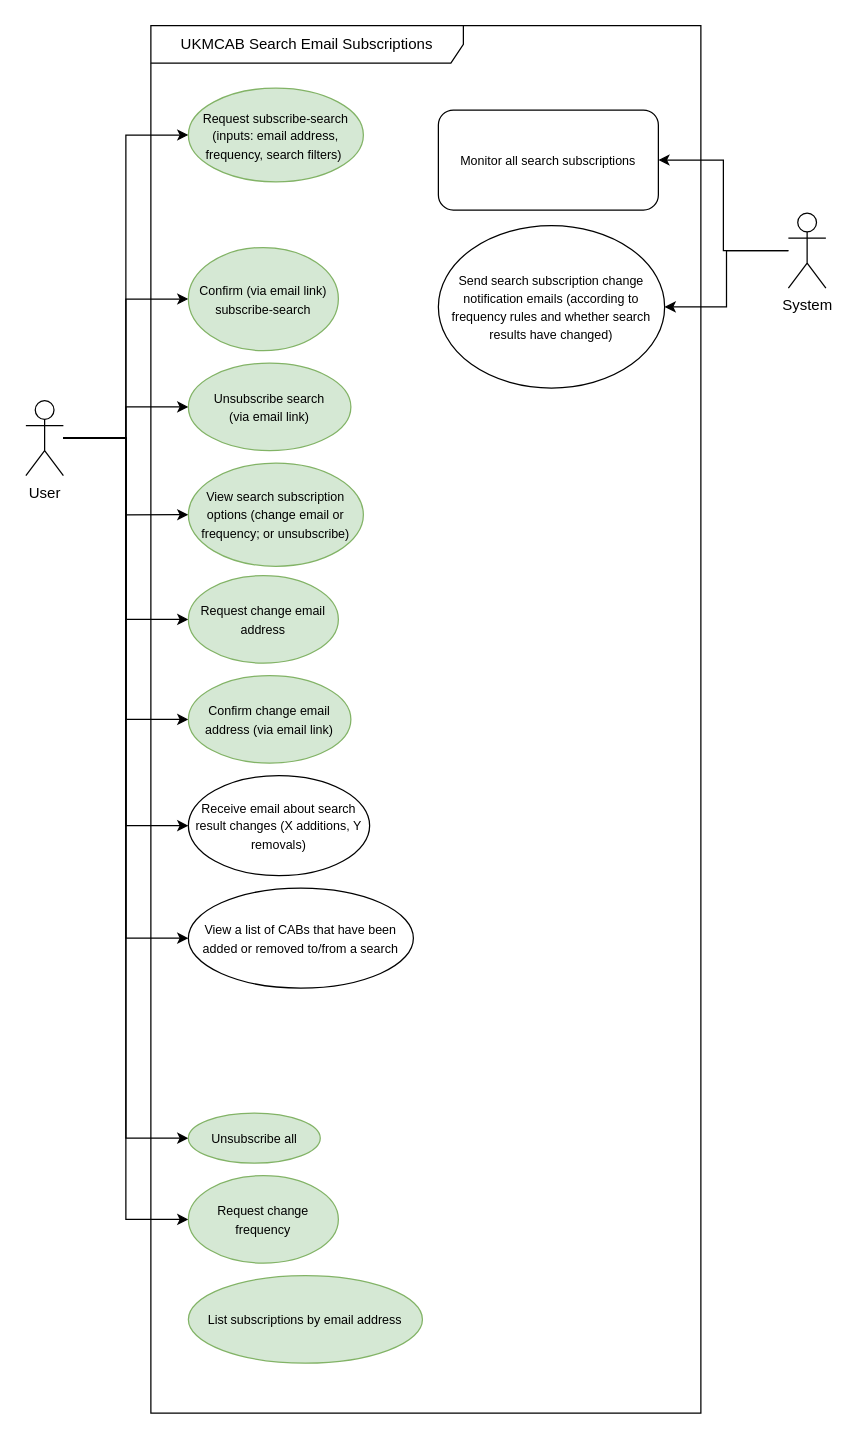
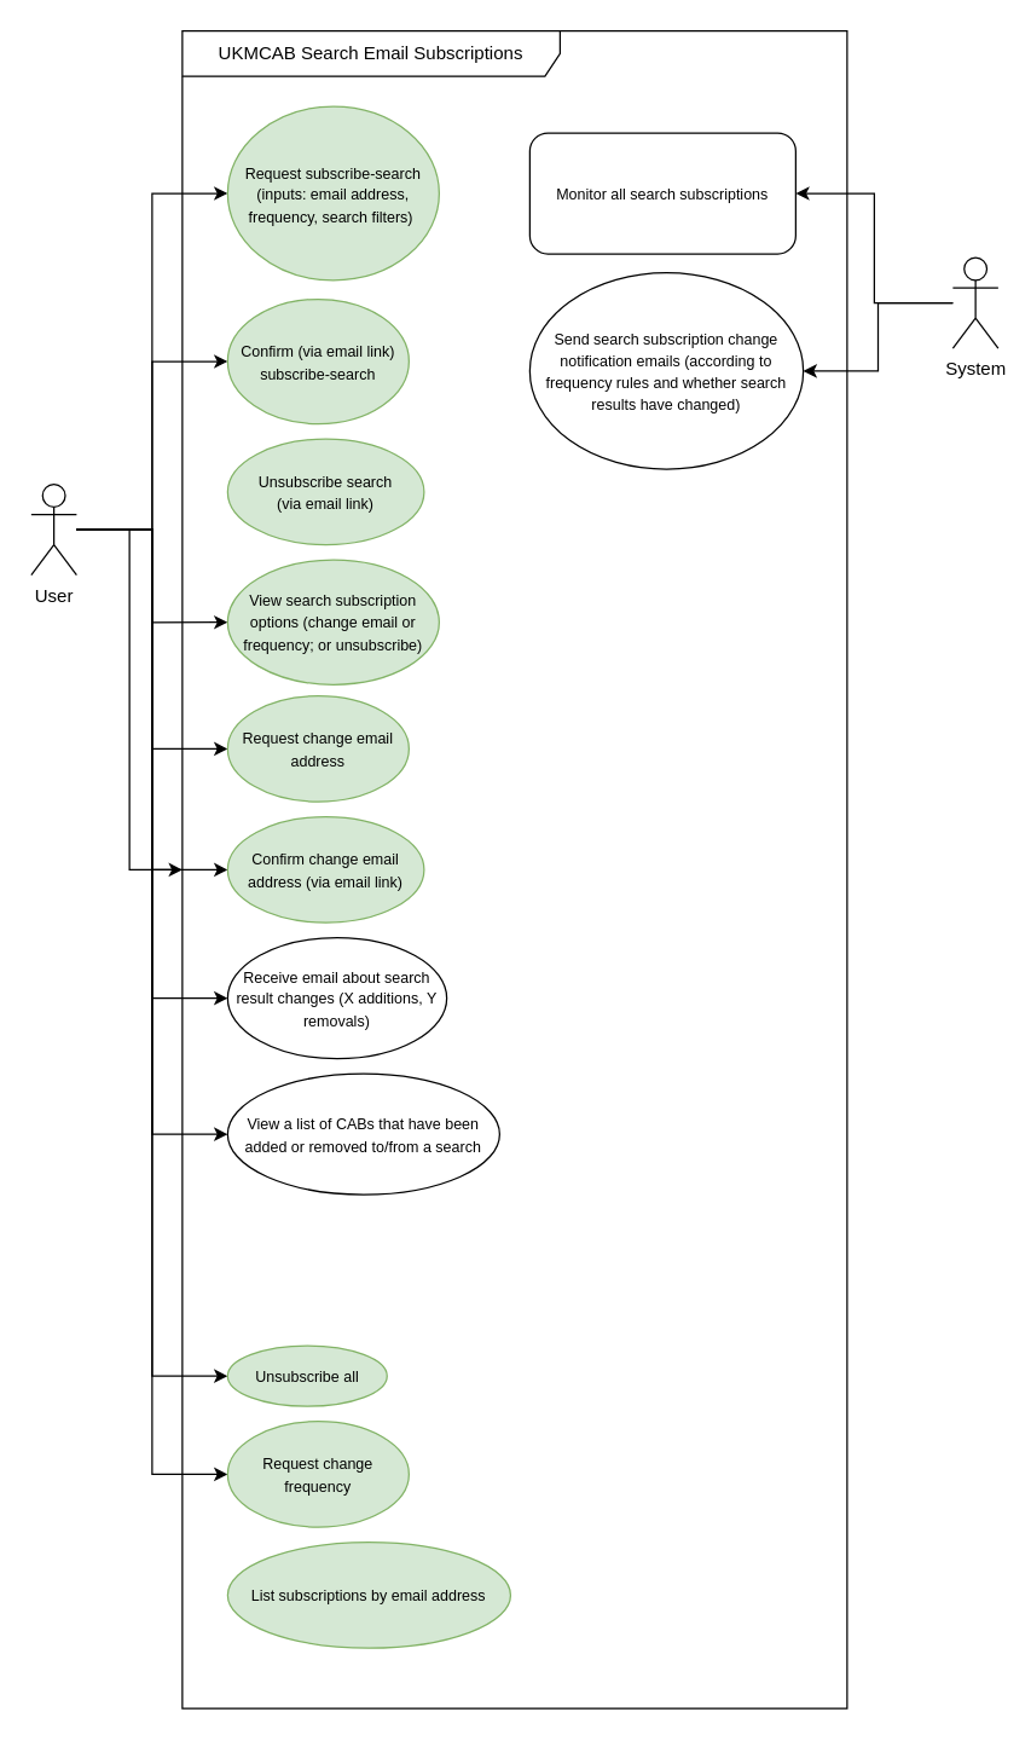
- <mxCell id="14" value="&lt;font style=&quot;font-size: 10px;&quot;&gt;Request subscribe-search (inputs: email address, frequency, search filters)&amp;nbsp;&lt;/font&gt;" style="ellipse;whiteSpace=wrap;html=1;fillColor=#d5e8d4;strokeColor=#82b366;" parent="1" vertex="1"><mxGeometry x="150" y="70" width="140" height="75" as="geometry" /></mxCell>
+ <mxCell id="14" value="&lt;font style=&quot;font-size: 10px;&quot;&gt;Request subscribe-search (inputs: email address, frequency, search filters)&amp;nbsp;&lt;/font&gt;" style="ellipse;whiteSpace=wrap;html=1;fillColor=#d5e8d4;strokeColor=#82b366;" parent="1" vertex="1"><mxGeometry x="150" y="70" width="140" height="115" as="geometry" /></mxCell>
- <mxCell id="5" style="edgeStyle=orthogonalEdgeStyle;rounded=0;orthogonalLoop=1;jettySize=auto;html=1;entryX=0;entryY=0.5;entryDx=0;entryDy=0;" parent="1" source="13" target="19" edge="1"><mxGeometry relative="1" as="geometry" /></mxCell>
+ <mxCell id="5" style="edgeStyle=orthogonalEdgeStyle;rounded=0;orthogonalLoop=1;jettySize=auto;html=1;" parent="1" source="13" target="2" edge="1"><mxGeometry relative="1" as="geometry" /></mxCell>
